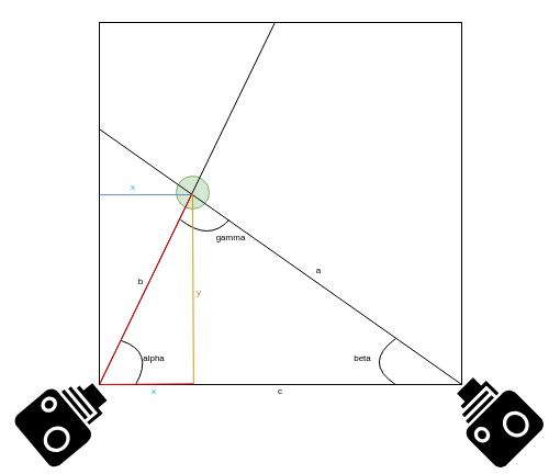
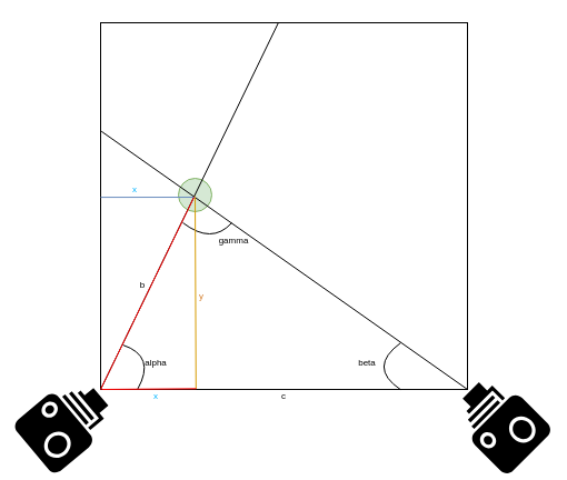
- <mxCell id="17" value="&lt;font style=&quot;font-size: 8px;&quot;&gt;a&lt;/font&gt;" style="text;html=1;align=center;verticalAlign=middle;whiteSpace=wrap;rounded=0;" vertex="1" parent="1"><mxGeometry x="260" y="230" width="60" height="30" as="geometry" /></mxCell>
